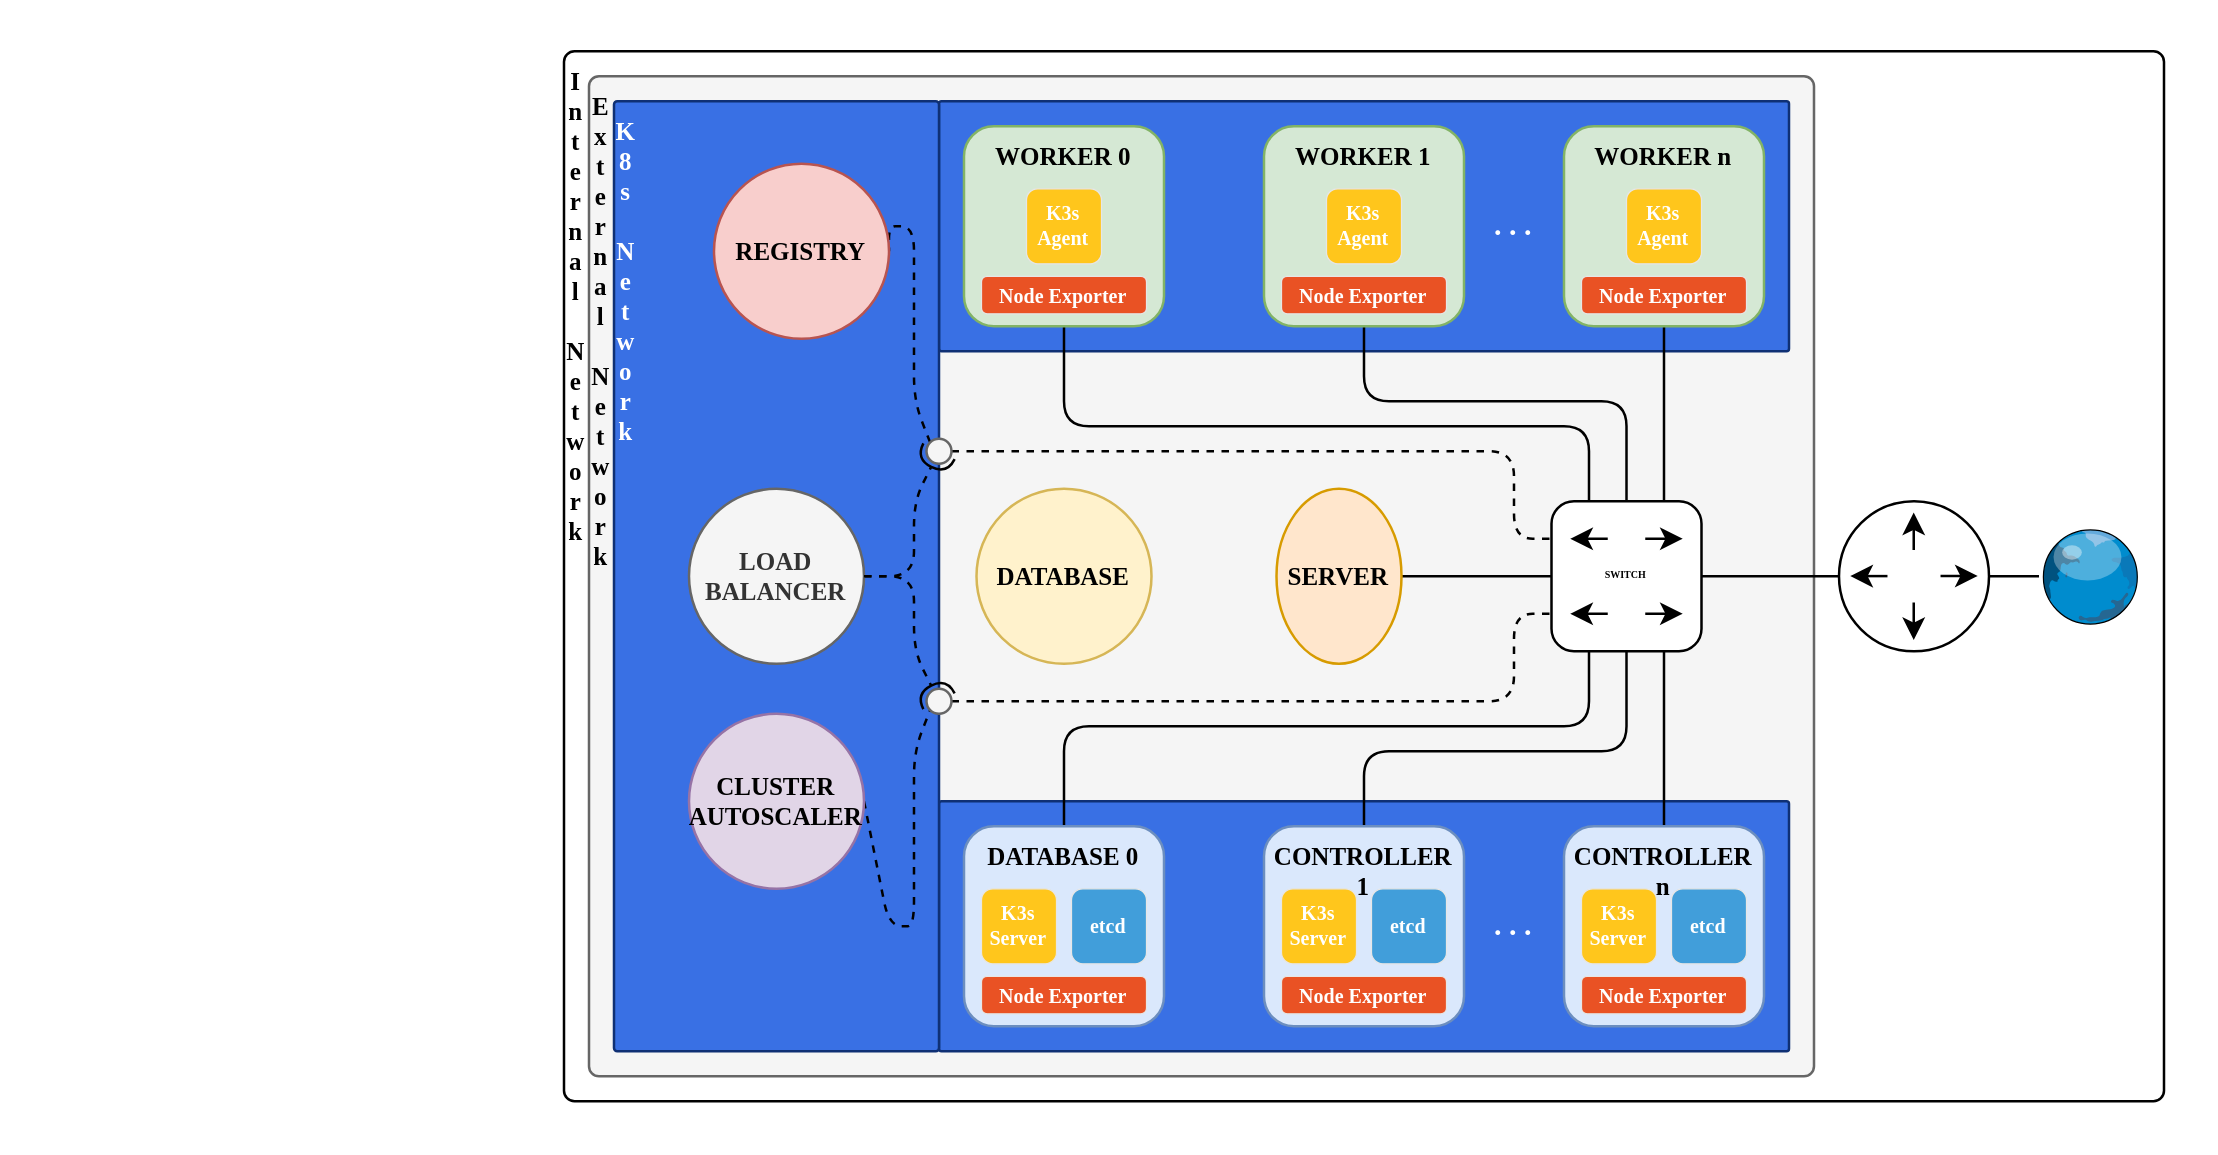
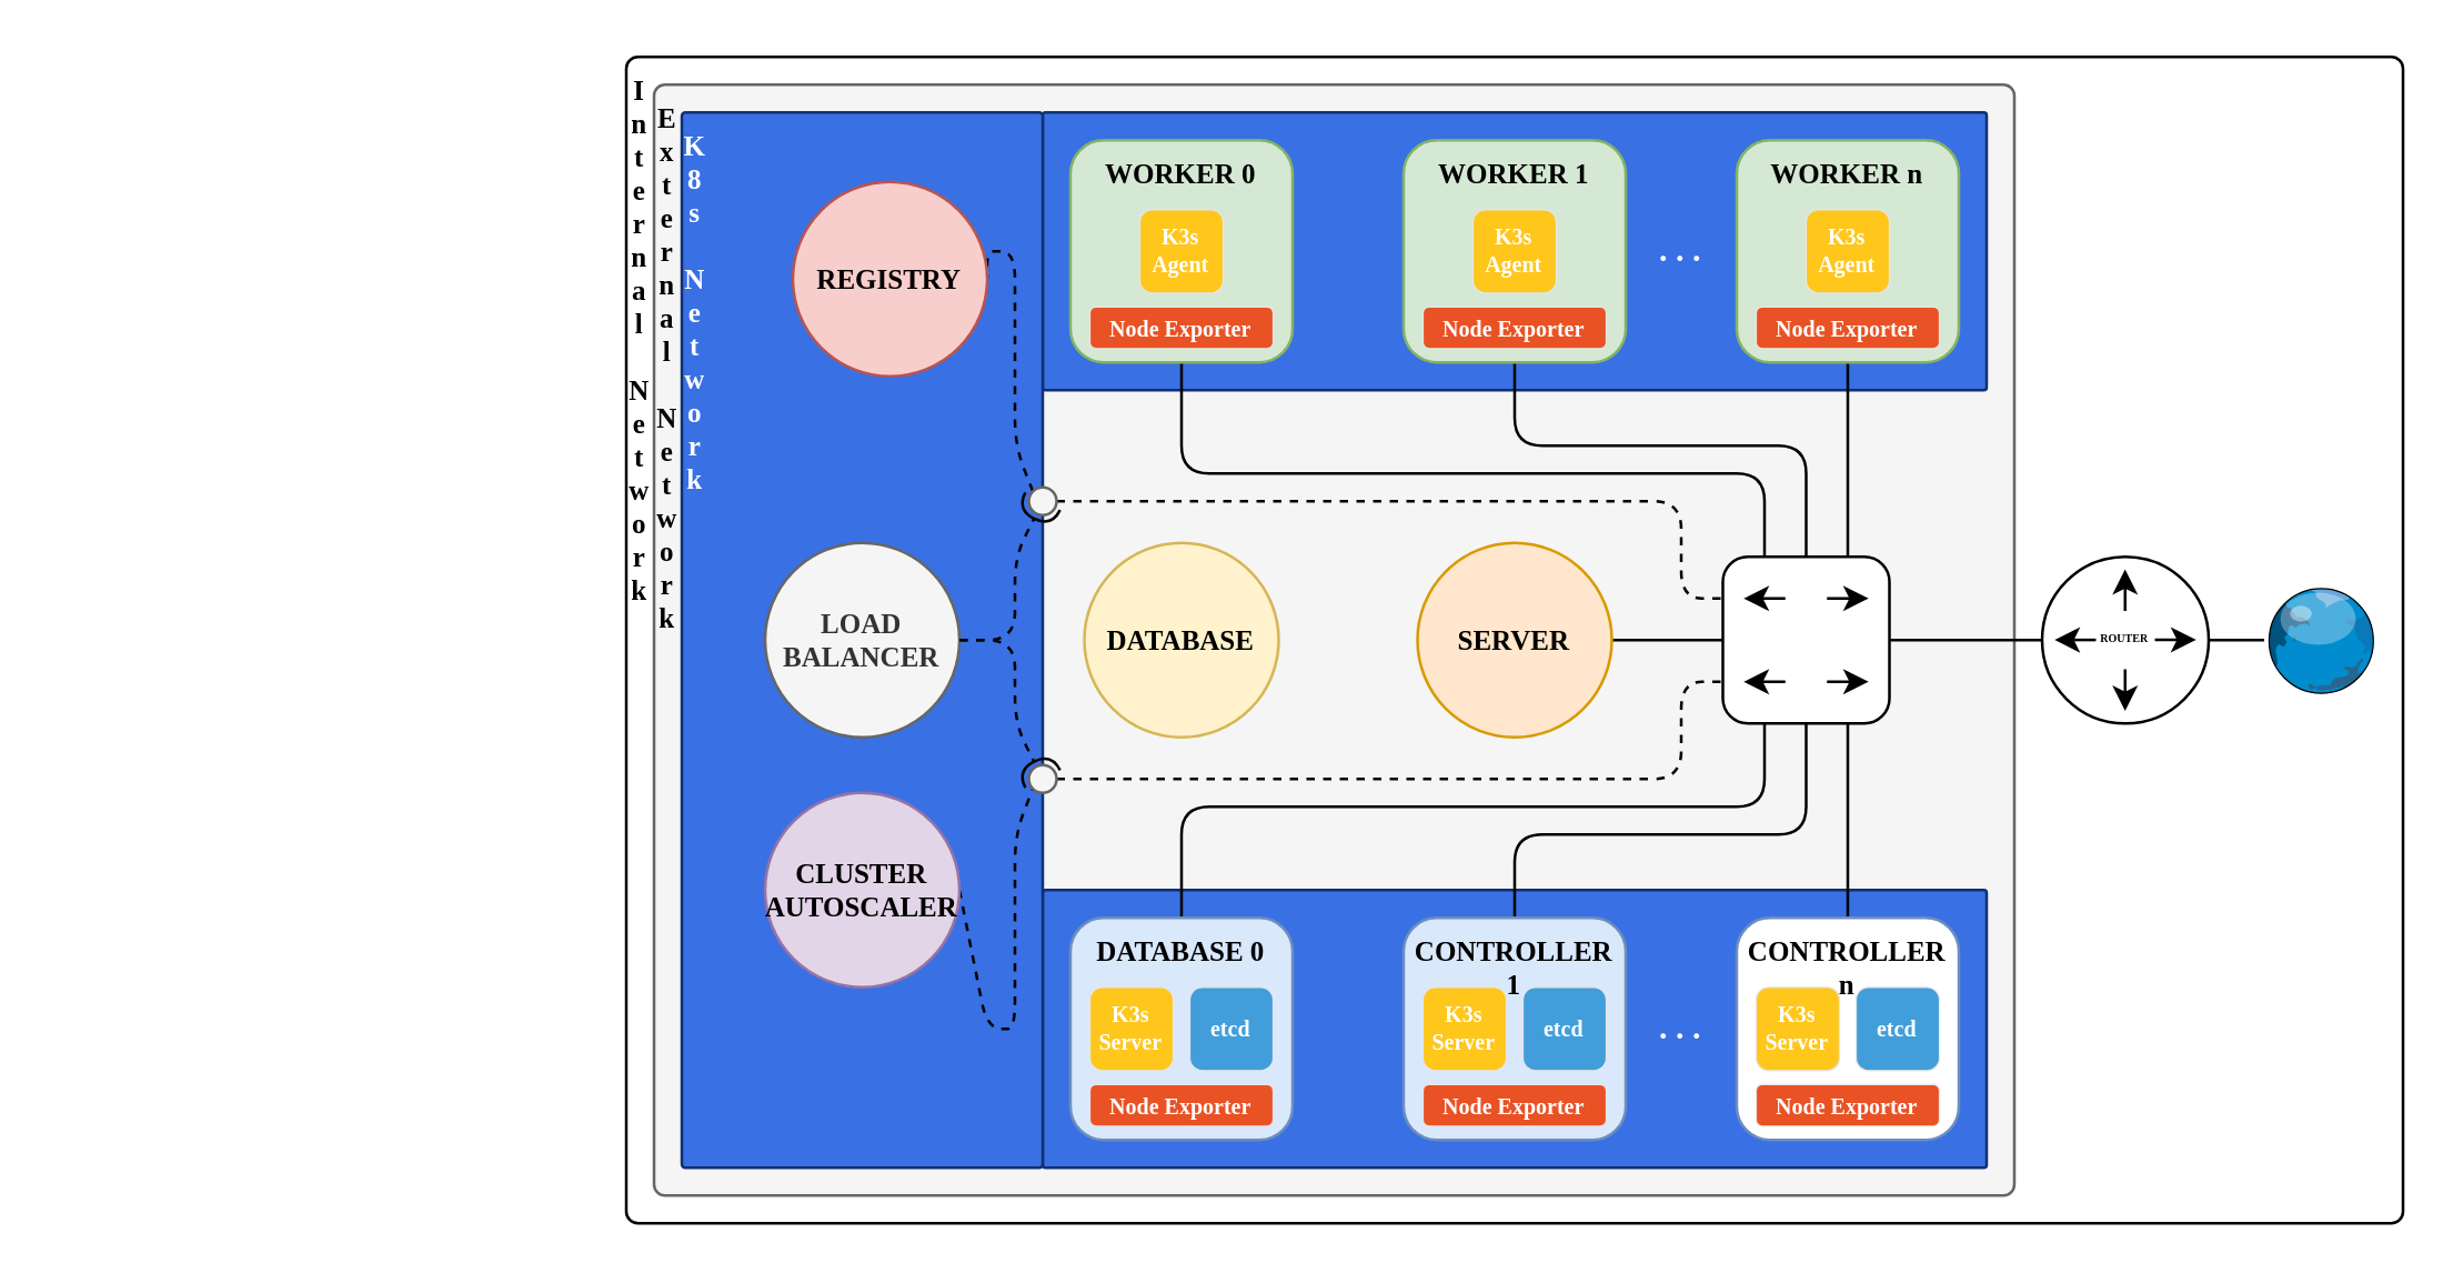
- <mxCell id="48" value="SERVER" style="ellipse;whiteSpace=wrap;html=1;aspect=fixed;fontFamily=Rubik;fontSource=https%3A%2F%2Ffonts.googleapis.com%2Fcss%3Ffamily%3DRubik;fontStyle=1;fillColor=#ffe6cc;strokeColor=#d79b00;fontSize=10;" parent="1" vertex="1"><mxGeometry x="510" y="195" width="50" height="70" as="geometry" /></mxCell>
+ <mxCell id="48" value="SERVER" style="ellipse;whiteSpace=wrap;html=1;aspect=fixed;fontFamily=Rubik;fontSource=https%3A%2F%2Ffonts.googleapis.com%2Fcss%3Ffamily%3DRubik;fontStyle=1;fillColor=#ffe6cc;strokeColor=#d79b00;fontSize=10;" parent="1" vertex="1"><mxGeometry x="510" y="195" width="70" height="70" as="geometry" /></mxCell>
- <mxCell id="23" value="SWITCH" style="text;html=1;strokeColor=none;fillColor=none;align=center;verticalAlign=middle;whiteSpace=wrap;rounded=0;fontFamily=Rubik;fontSource=https%3A%2F%2Ffonts.googleapis.com%2Fcss%3Ffamily%3DRubik;fontSize=4;spacing=0;fontStyle=1;container=0;" parent="17" vertex="1"><mxGeometry y="20" width="60" height="20" as="geometry" /></mxCell>
+ <mxCell id="14" value="ROUTER" style="text;html=1;strokeColor=none;fillColor=none;align=center;verticalAlign=middle;whiteSpace=wrap;rounded=0;fontFamily=Rubik;fontSource=https%3A%2F%2Ffonts.googleapis.com%2Fcss%3Ffamily%3DRubik;fontSize=4;spacing=0;fontStyle=1;shadow=0;glass=0;" parent="8" vertex="1"><mxGeometry y="20" width="60" height="20" as="geometry" /></mxCell>
- <mxCell id="38" value="CONTROLLER n" style="whiteSpace=wrap;html=1;aspect=fixed;fontFamily=Rubik;fontSource=https%3A%2F%2Ffonts.googleapis.com%2Fcss%3Ffamily%3DRubik;fontStyle=1;fillColor=#dae8fc;strokeColor=#6c8ebf;fontSize=10;verticalAlign=top;rounded=1;" parent="1" vertex="1"><mxGeometry x="625" y="330" width="80" height="80" as="geometry" /></mxCell>
+ <mxCell id="38" value="CONTROLLER n" style="whiteSpace=wrap;html=1;aspect=fixed;fontFamily=Rubik;fontSource=https%3A%2F%2Ffonts.googleapis.com%2Fcss%3Ffamily%3DRubik;fontStyle=1;fillColor=#ffffff;strokeColor=#6c8ebf;fontSize=10;verticalAlign=top;rounded=1;" parent="1" vertex="1"><mxGeometry x="625" y="330" width="80" height="80" as="geometry" /></mxCell>
